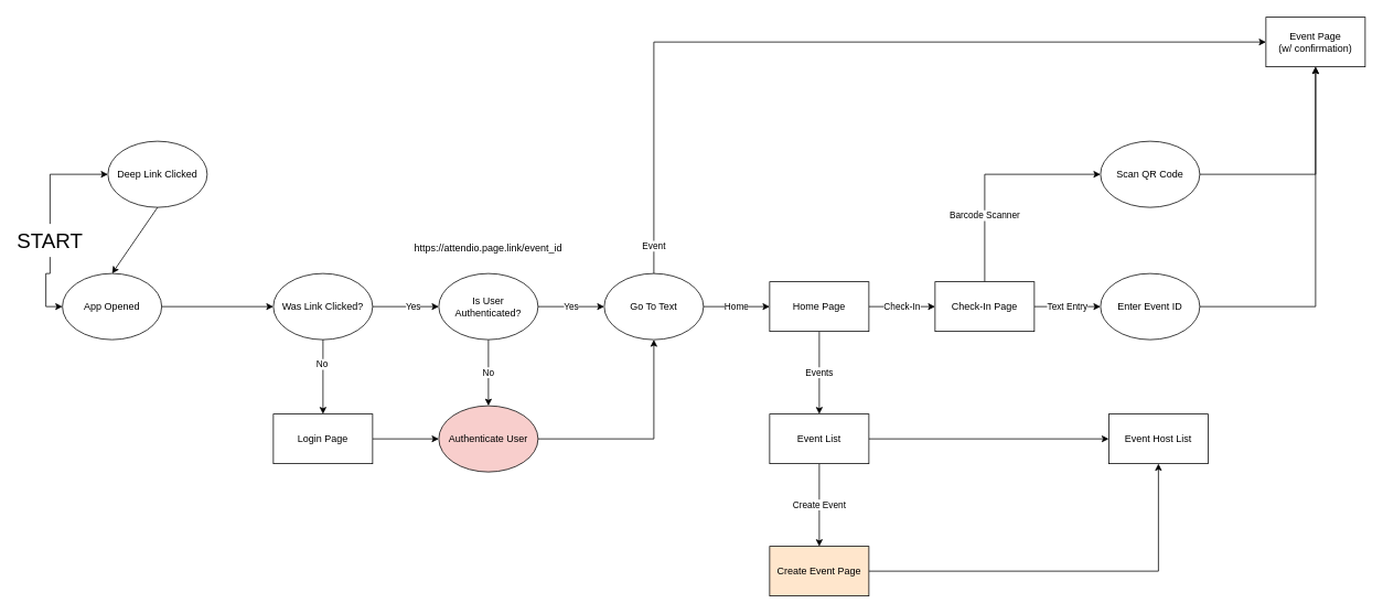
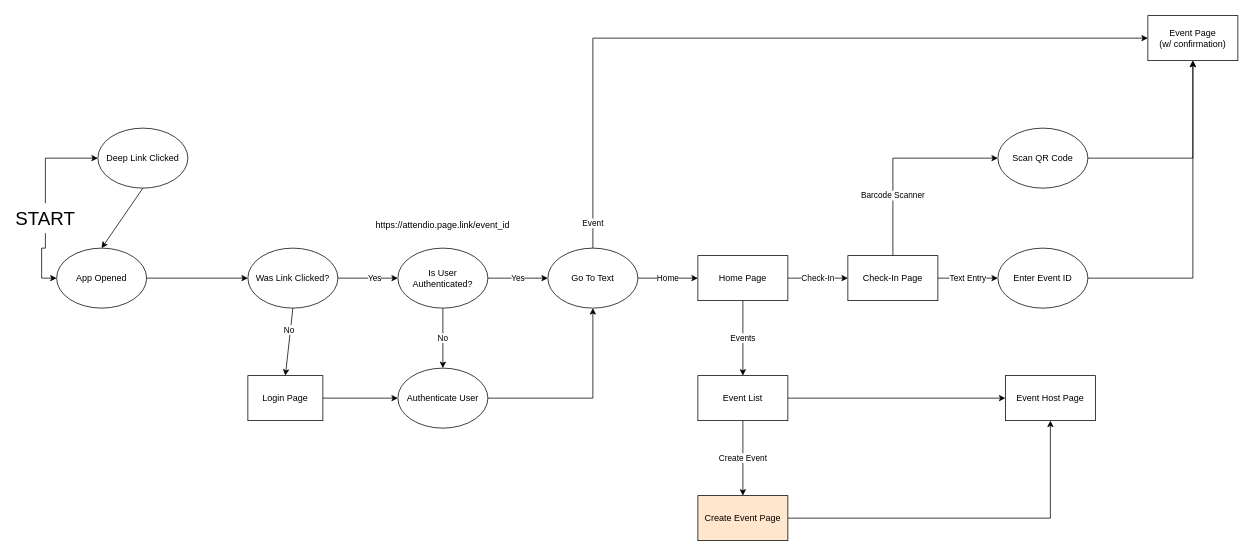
- <mxCell id="3" value="Login Page" style="rounded=0;whiteSpace=wrap;html=1;" parent="1" vertex="1"><mxGeometry x="330" y="500" width="120" height="60" as="geometry" /></mxCell>
+ <mxCell id="3" value="Login Page" style="rounded=0;whiteSpace=wrap;html=1;" parent="1" vertex="1"><mxGeometry x="330" y="500" width="100" height="60" as="geometry" /></mxCell>
- <mxCell id="23" value="Authenticate User" style="ellipse;whiteSpace=wrap;html=1;fillColor=#f8cecc;" parent="1" vertex="1"><mxGeometry x="530" y="490" width="120" height="80" as="geometry" /></mxCell>
+ <mxCell id="23" value="Authenticate User" style="ellipse;whiteSpace=wrap;html=1;" parent="1" vertex="1"><mxGeometry x="530" y="490" width="120" height="80" as="geometry" /></mxCell>
- <mxCell id="7" value="Event Host List" style="rounded=0;whiteSpace=wrap;html=1;" parent="1" vertex="1"><mxGeometry x="1340" y="500" width="120" height="60" as="geometry" /></mxCell>
+ <mxCell id="7" value="Event Host Page" style="rounded=0;whiteSpace=wrap;html=1;" parent="1" vertex="1"><mxGeometry x="1340" y="500" width="120" height="60" as="geometry" /></mxCell>
